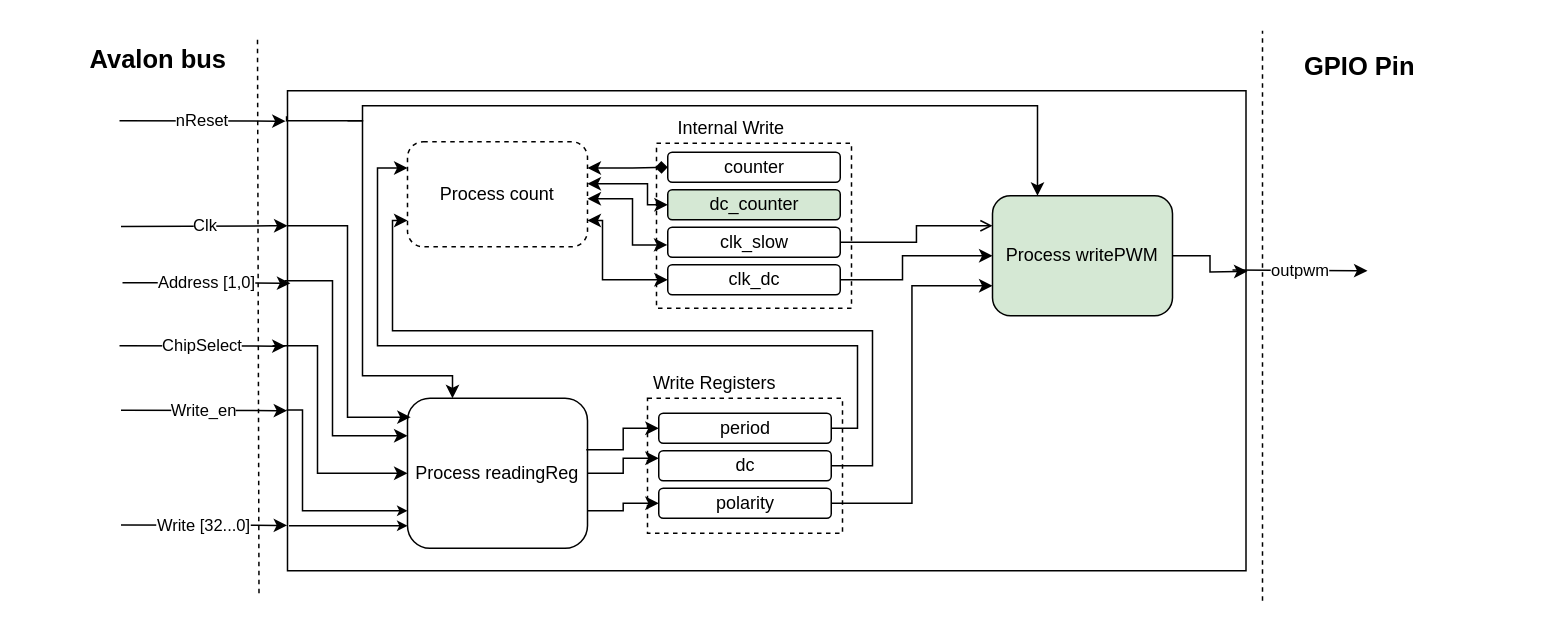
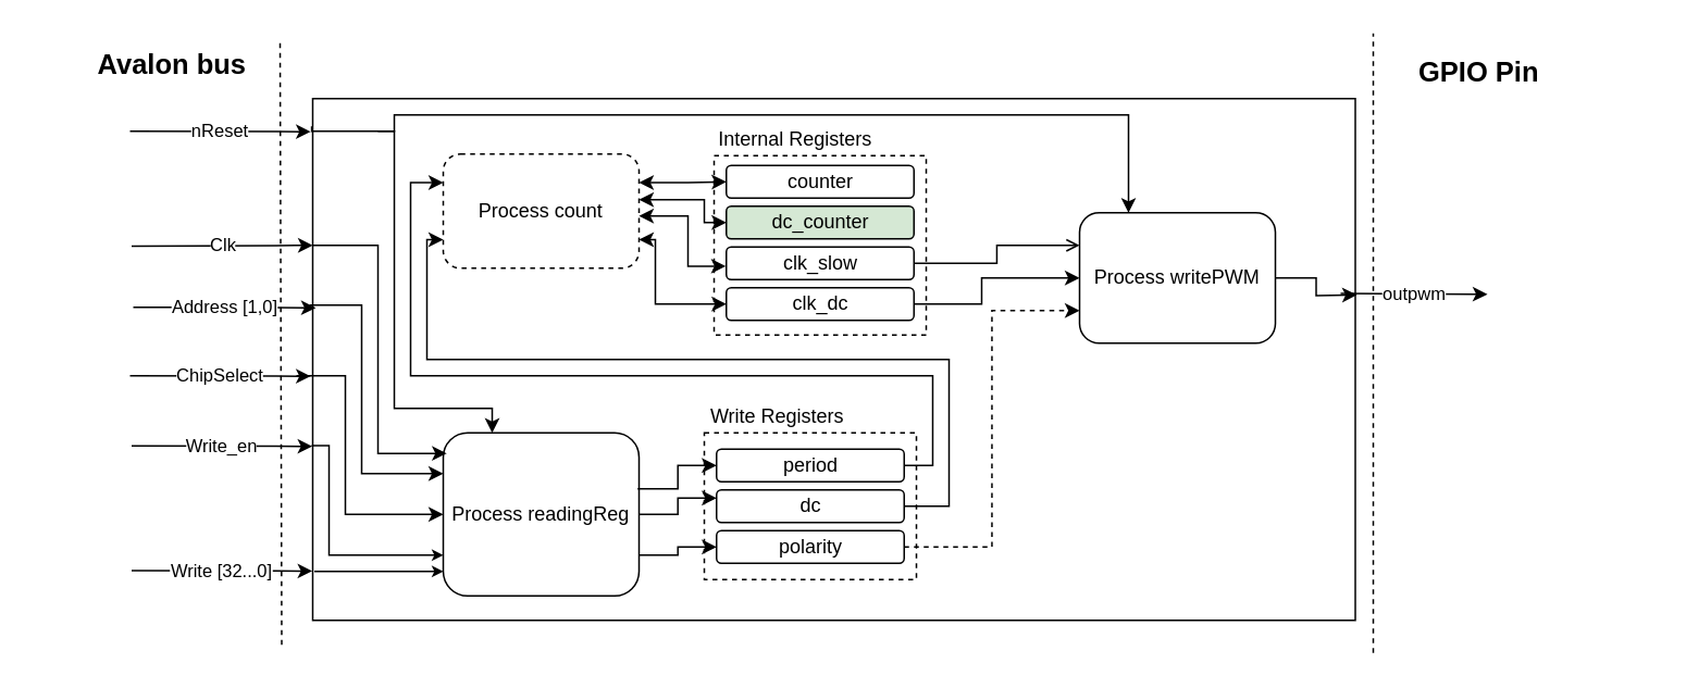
- <mxCell id="9" value="Internal Write" style="text;html=1;strokeColor=none;fillColor=none;align=center;verticalAlign=middle;whiteSpace=wrap;rounded=0;" vertex="1" parent="3"><mxGeometry width="100" height="20" as="geometry" /></mxCell>
+ <mxCell id="9" value="Internal Registers" style="text;html=1;strokeColor=none;fillColor=none;align=center;verticalAlign=middle;whiteSpace=wrap;rounded=0;" vertex="1" parent="3"><mxGeometry width="100" height="20" as="geometry" /></mxCell>
- <mxCell id="46" style="edgeStyle=orthogonalEdgeStyle;rounded=0;jumpStyle=none;orthogonalLoop=1;jettySize=auto;html=1;exitX=1;exitY=0.25;exitDx=0;exitDy=0;entryX=0;entryY=0.5;entryDx=0;entryDy=0;startArrow=classic;startFill=1;endArrow=diamond;" edge="1" parent="1" source="16" target="5"><mxGeometry relative="1" as="geometry"><Array as="points"><mxPoint x="421" y="112" /><mxPoint x="421" y="111" /></Array></mxGeometry></mxCell>
+ <mxCell id="46" style="edgeStyle=orthogonalEdgeStyle;rounded=0;jumpStyle=none;orthogonalLoop=1;jettySize=auto;html=1;exitX=1;exitY=0.25;exitDx=0;exitDy=0;entryX=0;entryY=0.5;entryDx=0;entryDy=0;startArrow=classic;startFill=1;" edge="1" parent="1" source="16" target="5"><mxGeometry relative="1" as="geometry"><Array as="points"><mxPoint x="421" y="112" /><mxPoint x="421" y="111" /></Array></mxGeometry></mxCell>
- <mxCell id="25" value="Process writePWM" style="rounded=1;whiteSpace=wrap;html=1;fillColor=#d5e8d4;" vertex="1" parent="1"><mxGeometry x="661" y="130" width="120" height="80" as="geometry" /></mxCell>
+ <mxCell id="25" value="Process writePWM" style="rounded=1;whiteSpace=wrap;html=1;" vertex="1" parent="1"><mxGeometry x="661" y="130" width="120" height="80" as="geometry" /></mxCell>
- <mxCell id="37" style="edgeStyle=orthogonalEdgeStyle;rounded=0;jumpStyle=none;orthogonalLoop=1;jettySize=auto;html=1;exitX=1;exitY=0.5;exitDx=0;exitDy=0;entryX=0;entryY=0.75;entryDx=0;entryDy=0;" edge="1" parent="1" source="22" target="25"><mxGeometry relative="1" as="geometry" /></mxCell>
+ <mxCell id="37" style="edgeStyle=orthogonalEdgeStyle;rounded=0;jumpStyle=none;orthogonalLoop=1;jettySize=auto;html=1;exitX=1;exitY=0.5;exitDx=0;exitDy=0;entryX=0;entryY=0.75;entryDx=0;entryDy=0;dashed=1;" edge="1" parent="1" source="22" target="25"><mxGeometry relative="1" as="geometry" /></mxCell>
